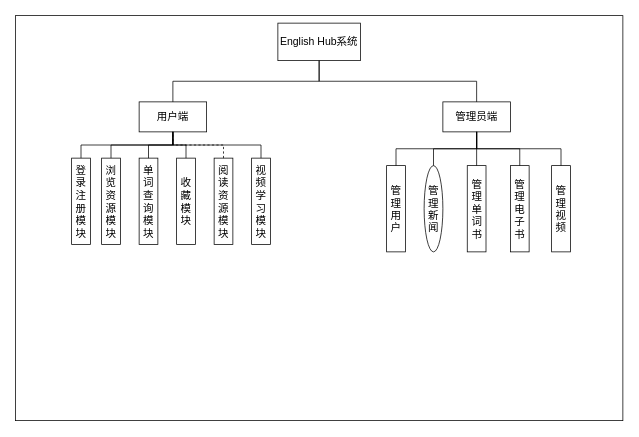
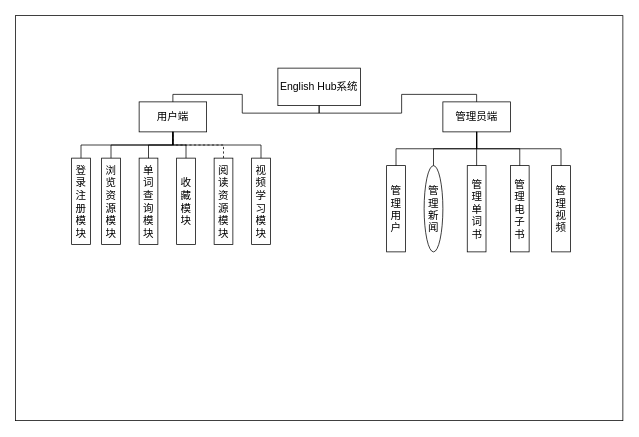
- <mxCell id="3" value="English Hub系统" style="rounded=0;whiteSpace=wrap;html=1;fontSize=14;" parent="1" vertex="1"><mxGeometry x="370" y="30" width="110" height="50" as="geometry" /></mxCell>
+ <mxCell id="3" value="English Hub系统" style="rounded=0;whiteSpace=wrap;html=1;fontSize=14;" parent="1" vertex="1"><mxGeometry x="370" y="90" width="110" height="50" as="geometry" /></mxCell>
